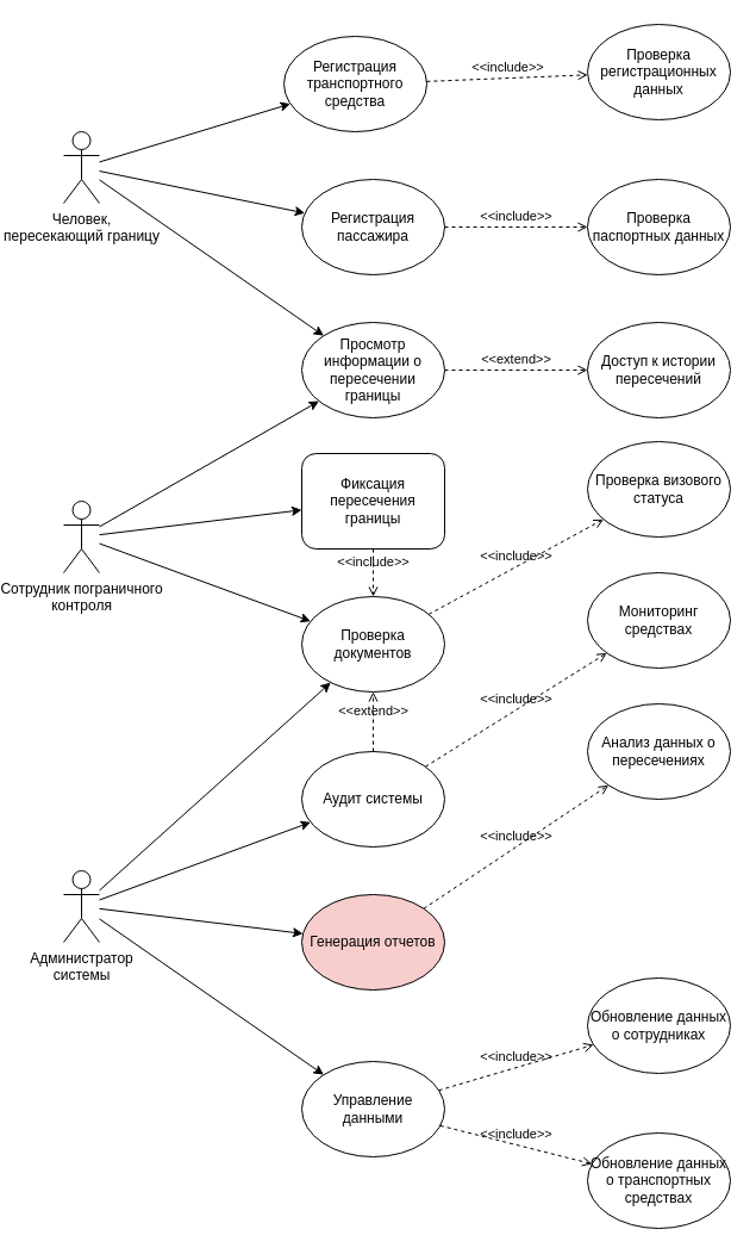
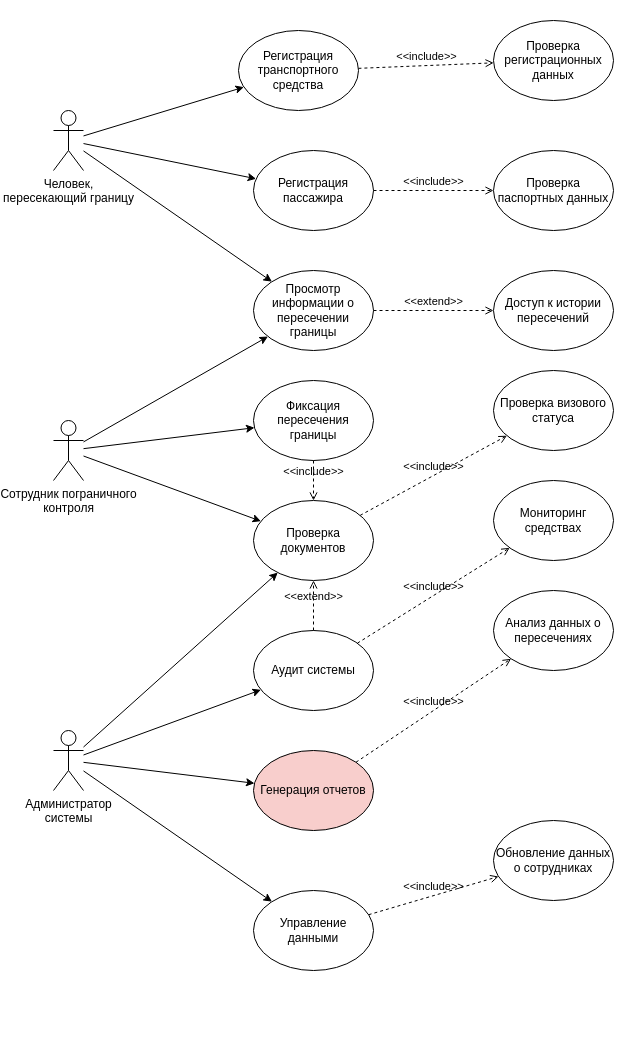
- <mxCell id="8" value="Фиксация пересечения границы" style="whiteSpace=wrap;html=1;rounded=1;" vertex="1" parent="1"><mxGeometry x="220" y="380" width="120" height="80" as="geometry" /></mxCell>
+ <mxCell id="8" value="Фиксация пересечения границы" style="ellipse;whiteSpace=wrap;html=1;" vertex="1" parent="1"><mxGeometry x="220" y="380" width="120" height="80" as="geometry" /></mxCell>
- <mxCell id="37" value="&amp;lt;&amp;lt;include&amp;gt;&amp;gt;" style="html=1;verticalAlign=bottom;labelBackgroundColor=none;endArrow=open;endFill=0;dashed=1;rounded=0;" edge="1" parent="1" source="10" target="36"><mxGeometry width="160" relative="1" as="geometry"><mxPoint x="270" y="580" as="sourcePoint" /><mxPoint x="430" y="580" as="targetPoint" /></mxGeometry></mxCell>
- <mxCell id="36" value="Обновление данных о транспортных средствах" style="ellipse;whiteSpace=wrap;html=1;" vertex="1" parent="1"><mxGeometry x="460" y="950" width="120" height="80" as="geometry" /></mxCell>
